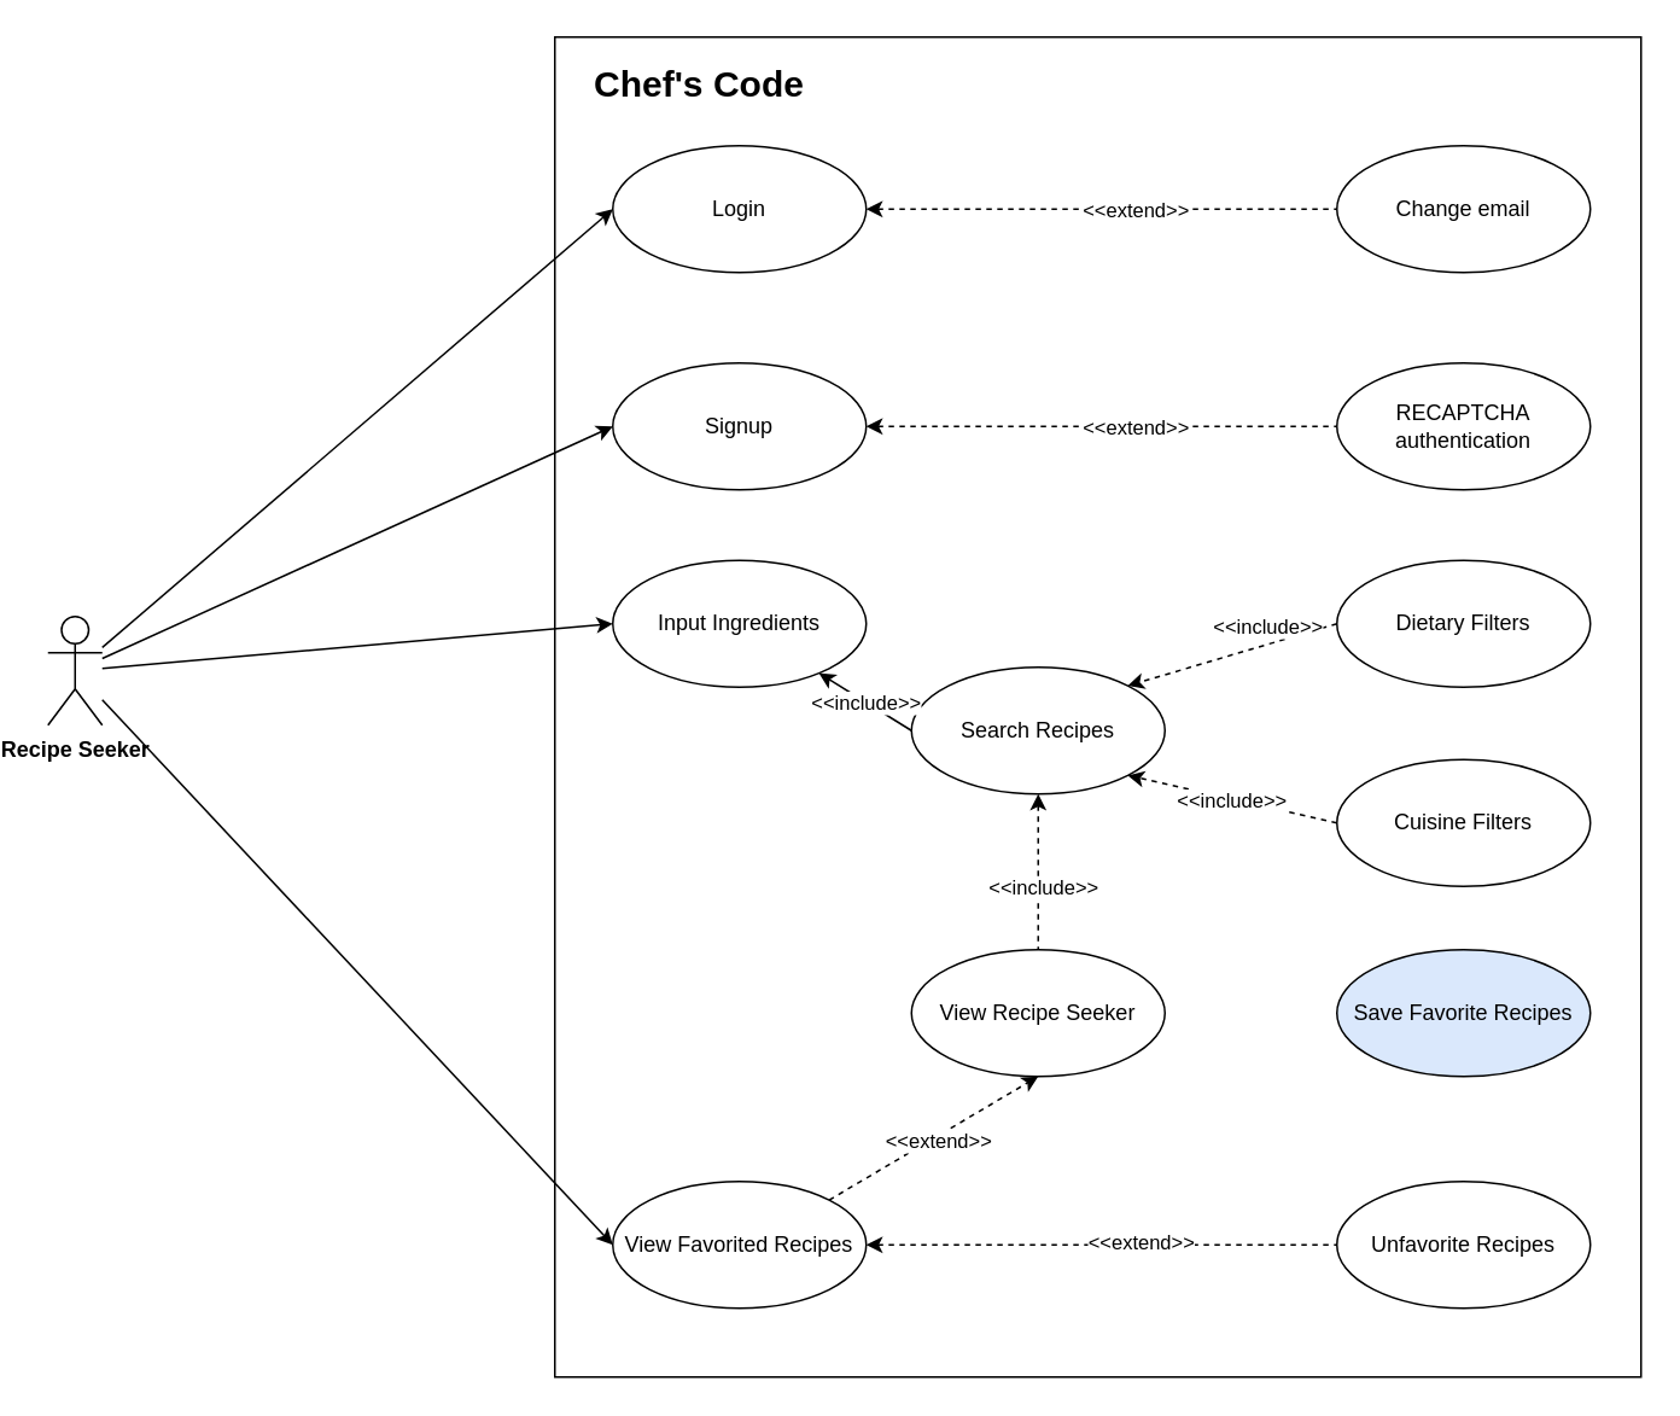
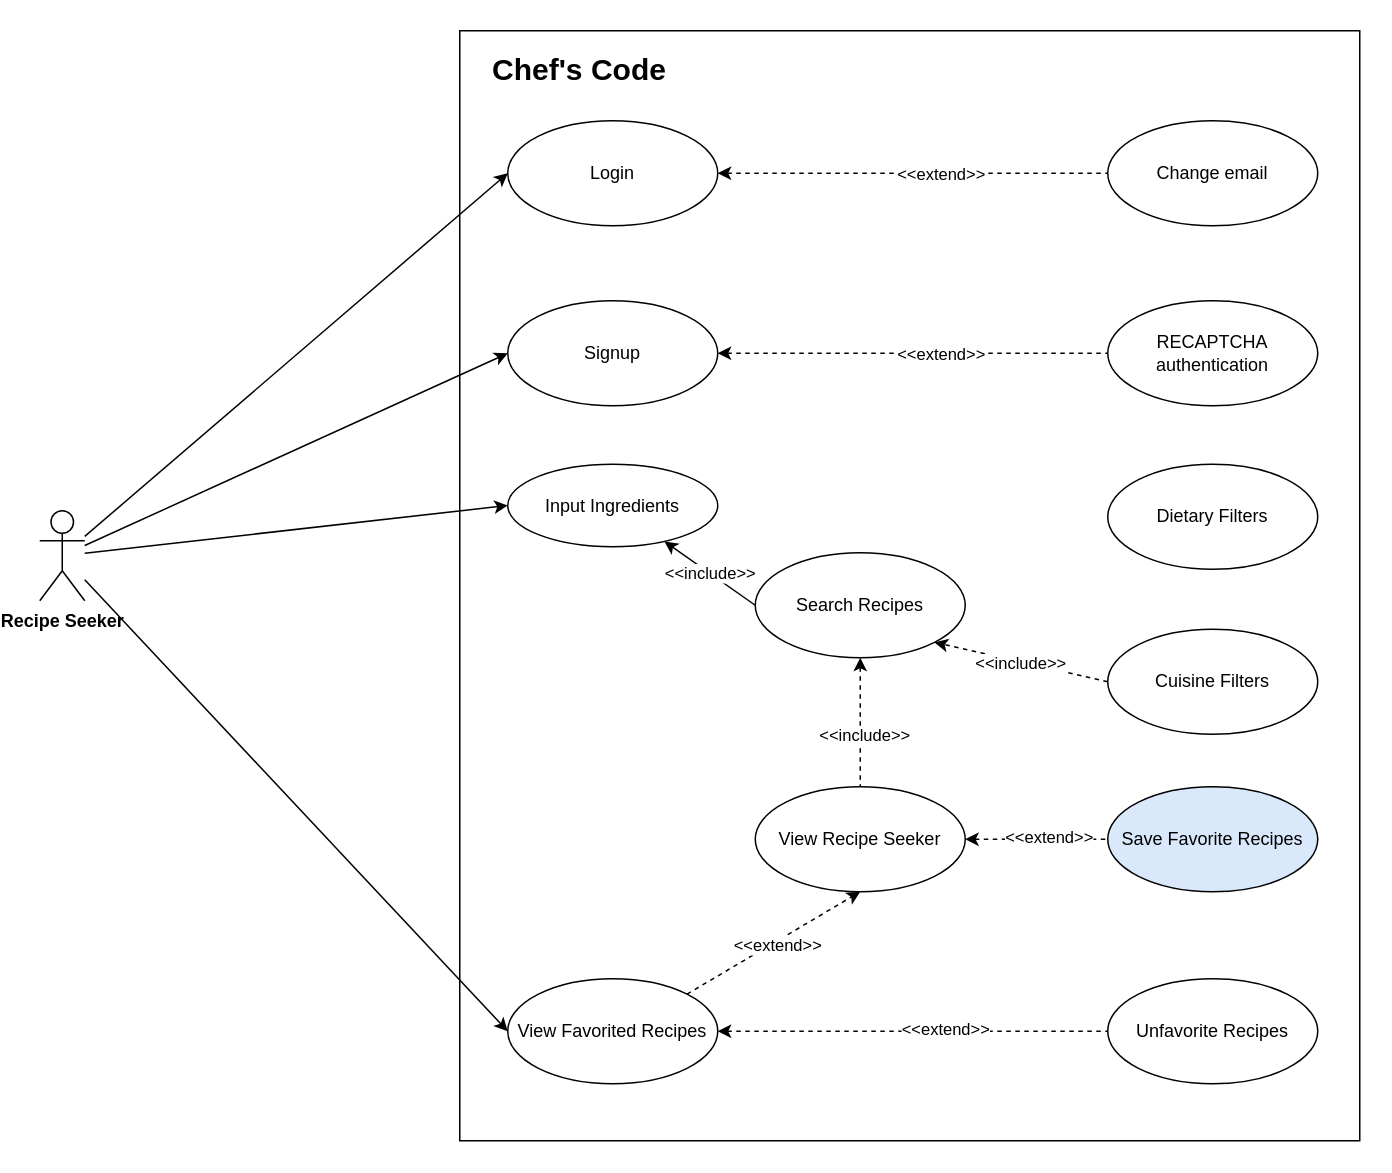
- <mxCell id="26" value="Input Ingredients" style="ellipse;whiteSpace=wrap;html=1;" parent="1" vertex="1"><mxGeometry x="332" y="309" width="140" height="70" as="geometry" /></mxCell>
+ <mxCell id="26" value="Input Ingredients" style="ellipse;whiteSpace=wrap;html=1;" parent="1" vertex="1"><mxGeometry x="332" y="309" width="140" height="55" as="geometry" /></mxCell>
- <mxCell id="17" style="rounded=0;orthogonalLoop=1;jettySize=auto;html=1;exitX=0;exitY=0.5;exitDx=0;exitDy=0;entryX=1;entryY=0;entryDx=0;entryDy=0;dashed=1;" parent="1" source="19" target="16" edge="1"><mxGeometry relative="1" as="geometry" /></mxCell>
- <mxCell id="18" value="&amp;lt;&amp;lt;include&amp;gt;&amp;gt;" style="edgeLabel;html=1;align=center;verticalAlign=middle;resizable=0;points=[];" parent="17" vertex="1" connectable="0"><mxGeometry x="-0.403" y="1" relative="1" as="geometry"><mxPoint x="-4" y="-10" as="offset" /></mxGeometry></mxCell>
+ <mxCell id="12" style="rounded=0;orthogonalLoop=1;jettySize=auto;html=1;entryX=0;entryY=0.5;entryDx=0;entryDy=0;startArrow=classic;startFill=1;endArrow=none;dashed=1;exitX=1;exitY=0.5;exitDx=0;exitDy=0;" parent="1" source="21" target="20" edge="1"><mxGeometry relative="1" as="geometry" /></mxCell>
+ <mxCell id="13" value="&amp;lt;&amp;lt;extend&amp;gt;&amp;gt;" style="edgeLabel;html=1;align=center;verticalAlign=middle;resizable=0;points=[];" parent="12" vertex="1" connectable="0"><mxGeometry x="0.163" y="2" relative="1" as="geometry"><mxPoint as="offset" /></mxGeometry></mxCell>
